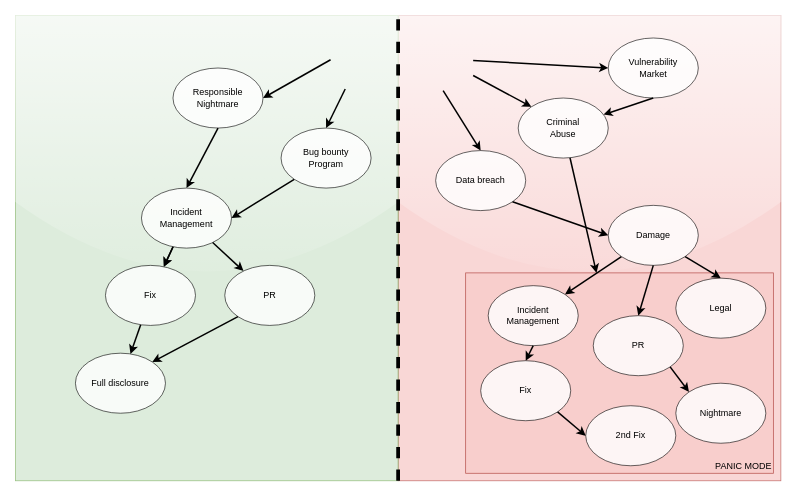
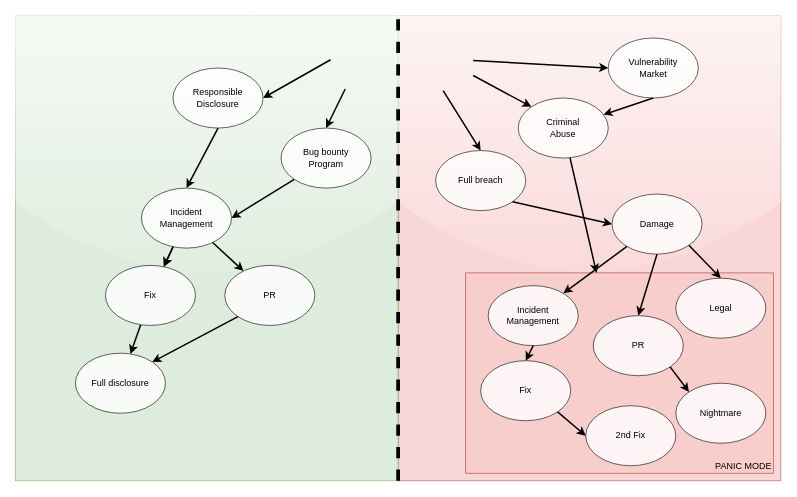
- <mxCell id="8" value="Responsible&lt;br&gt;Nightmare&lt;br&gt;" style="ellipse;whiteSpace=wrap;html=1;glass=1;opacity=80;" vertex="1" parent="1"><mxGeometry x="230" y="90" width="120" height="80" as="geometry" /></mxCell>
+ <mxCell id="8" value="Responsible&lt;br&gt;Disclosure&lt;br&gt;" style="ellipse;whiteSpace=wrap;html=1;glass=1;opacity=80;" vertex="1" parent="1"><mxGeometry x="230" y="90" width="120" height="80" as="geometry" /></mxCell>
- <mxCell id="23" value="Data breach" style="ellipse;whiteSpace=wrap;html=1;glass=1;opacity=80;" vertex="1" parent="1"><mxGeometry x="580" y="200" width="120" height="80" as="geometry" /></mxCell>
+ <mxCell id="23" value="Full breach" style="ellipse;whiteSpace=wrap;html=1;glass=1;opacity=80;" vertex="1" parent="1"><mxGeometry x="580" y="200" width="120" height="80" as="geometry" /></mxCell>
- <mxCell id="27" value="Damage&lt;br&gt;" style="ellipse;whiteSpace=wrap;html=1;glass=1;opacity=80;" vertex="1" parent="1"><mxGeometry x="810" y="273" width="120" height="80" as="geometry" /></mxCell>
+ <mxCell id="27" value="Damage&lt;br&gt;" style="ellipse;whiteSpace=wrap;html=1;glass=1;opacity=80;" vertex="1" parent="1"><mxGeometry x="815" y="258" width="120" height="80" as="geometry" /></mxCell>
